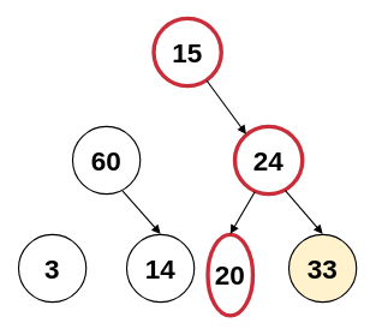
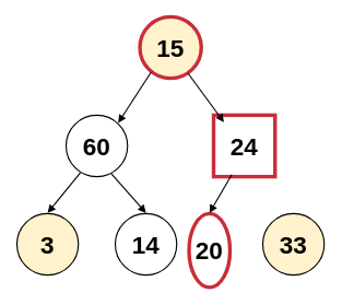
- <mxCell id="2" value="15" style="html=1;overflow=block;blockSpacing=1;whiteSpace=wrap;ellipse;fontSize=30;fontColor=default;fontStyle=1;spacing=3.8;strokeColor=#c92d39;strokeOpacity=100;strokeWidth=4.5;" vertex="1" parent="1"><mxGeometry x="170" y="20" width="75" height="75" as="geometry" /></mxCell>
+ <mxCell id="2" value="15" style="html=1;overflow=block;blockSpacing=1;whiteSpace=wrap;ellipse;fontSize=30;fontColor=default;fontStyle=1;spacing=3.8;strokeColor=#c92d39;strokeOpacity=100;strokeWidth=4.5;fillColor=#fff2cc;" vertex="1" parent="1"><mxGeometry x="170" y="20" width="75" height="75" as="geometry" /></mxCell>
+ <mxCell id="8" value="" style="html=1;jettySize=18;whiteSpace=wrap;fontSize=13;strokeOpacity=100;strokeWidth=1.5;rounded=0;startArrow=none;endArrow=block;endFill=1;exitX=0.183;exitY=0.899;exitPerimeter=0;entryX=0.847;entryY=0.127;entryPerimeter=0;" edge="1" parent="1" source="2" target="3"><mxGeometry width="100" height="100" relative="1" as="geometry"><Array as="points" /></mxGeometry></mxCell>
- <mxCell id="4" value="24" style="html=1;overflow=block;blockSpacing=1;whiteSpace=wrap;ellipse;fontSize=30;fontColor=default;fontStyle=1;spacing=3.8;strokeColor=#c92d39;strokeOpacity=100;strokeWidth=4.5;" vertex="1" parent="1"><mxGeometry x="260" y="140" width="75" height="75" as="geometry" /></mxCell>
+ <mxCell id="4" value="24" style="html=1;overflow=block;blockSpacing=1;whiteSpace=wrap;fontSize=30;fontColor=default;fontStyle=1;spacing=3.8;strokeColor=#c92d39;strokeOpacity=100;strokeWidth=4.5;rounded=0;" vertex="1" parent="1"><mxGeometry x="260" y="140" width="75" height="75" as="geometry" /></mxCell>
+ <mxCell id="10" value="" style="html=1;jettySize=18;whiteSpace=wrap;fontSize=13;strokeOpacity=100;strokeWidth=1.5;rounded=0;startArrow=none;endArrow=block;endFill=1;exitX=0.234;exitY=0.935;exitPerimeter=0;entryX=0.5;entryY=-0.01;entryPerimeter=0;" edge="1" parent="1" source="3" target="5"><mxGeometry width="100" height="100" relative="1" as="geometry"><Array as="points" /></mxGeometry></mxCell>
- <mxCell id="12" value="" style="html=1;jettySize=18;whiteSpace=wrap;fontSize=13;strokeOpacity=100;strokeWidth=1.5;rounded=0;startArrow=none;endArrow=block;endFill=1;exitX=0.746;exitY=0.946;exitPerimeter=0;entryX=0.5;entryY=-0.01;entryPerimeter=0;" edge="1" parent="1" source="4" target="7"><mxGeometry width="100" height="100" relative="1" as="geometry"><Array as="points" /></mxGeometry></mxCell>
- <mxCell id="5" value="3" style="html=1;overflow=block;blockSpacing=1;whiteSpace=wrap;ellipse;fontSize=30;fontColor=default;fontStyle=1;spacing=3.8;strokeOpacity=100;strokeWidth=1.5;" vertex="1" parent="1"><mxGeometry x="20" y="260" width="75" height="75" as="geometry" /></mxCell>
+ <mxCell id="5" value="3" style="html=1;overflow=block;blockSpacing=1;whiteSpace=wrap;ellipse;fontSize=30;fontColor=default;fontStyle=1;spacing=3.8;strokeOpacity=100;strokeWidth=1.5;fillColor=#fff2cc;" vertex="1" parent="1"><mxGeometry x="20" y="260" width="75" height="75" as="geometry" /></mxCell>
